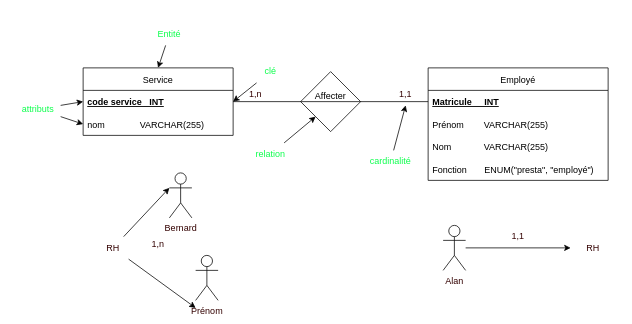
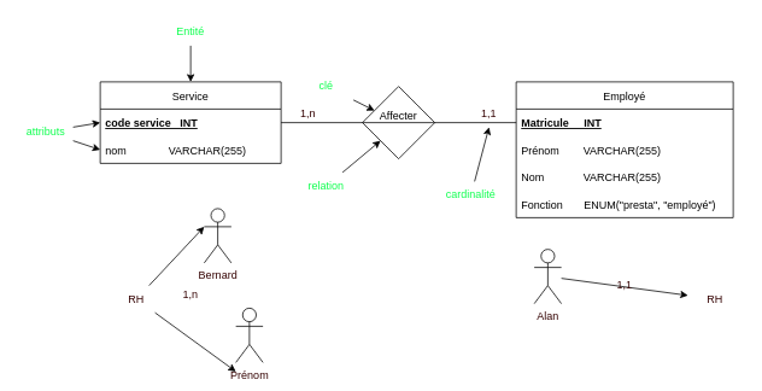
- <mxCell id="13" value="&lt;font color=&quot;#0dff4d&quot;&gt;Entité&lt;/font&gt;" style="text;html=1;strokeColor=none;fillColor=none;align=center;verticalAlign=middle;whiteSpace=wrap;rounded=0;" vertex="1" parent="1"><mxGeometry x="195" y="30" width="60" height="30" as="geometry" /></mxCell>
+ <mxCell id="13" value="&lt;font color=&quot;#0dff4d&quot;&gt;Entité&lt;/font&gt;" style="text;html=1;strokeColor=none;fillColor=none;align=center;verticalAlign=middle;whiteSpace=wrap;rounded=0;" vertex="1" parent="1"><mxGeometry x="180" y="20" width="60" height="30" as="geometry" /></mxCell>
- <mxCell id="17" style="edgeStyle=none;html=1;entryX=1;entryY=0.5;entryDx=0;entryDy=0;fontColor=#0DFF4D;" edge="1" parent="1" source="18" target="3"><mxGeometry relative="1" as="geometry" /></mxCell>
+ <mxCell id="17" style="edgeStyle=none;html=1;fontColor=#0DFF4D;" edge="1" parent="1" source="18" target="10"><mxGeometry relative="1" as="geometry" /></mxCell>
- <mxCell id="22" value="&lt;font color=&quot;#330000&quot;&gt;Alan&lt;/font&gt;" style="shape=umlActor;verticalLabelPosition=bottom;verticalAlign=top;html=1;outlineConnect=0;fontColor=#0DFF4D;" vertex="1" parent="1"><mxGeometry x="590" y="300" width="30" height="60" as="geometry" /></mxCell>
+ <mxCell id="22" value="&lt;font color=&quot;#330000&quot;&gt;Alan&lt;/font&gt;" style="shape=umlActor;verticalLabelPosition=bottom;verticalAlign=top;html=1;outlineConnect=0;fontColor=#0DFF4D;" vertex="1" parent="1"><mxGeometry x="590" y="275" width="30" height="60" as="geometry" /></mxCell>
